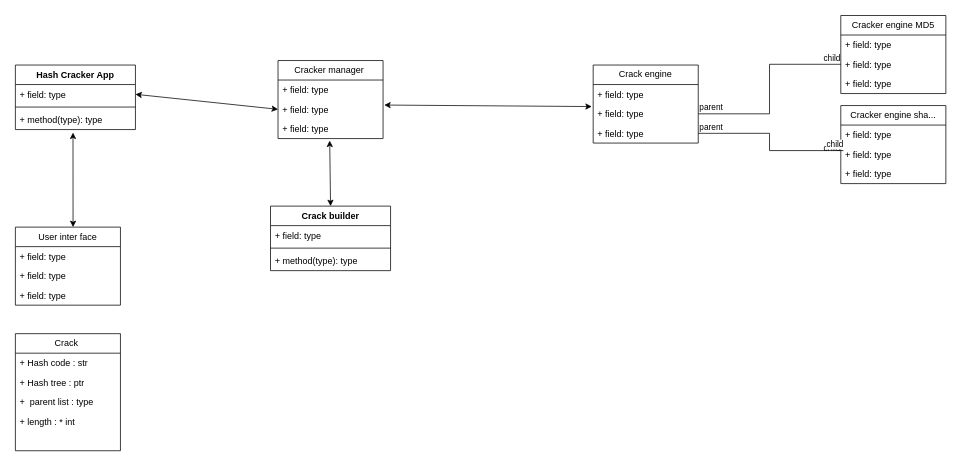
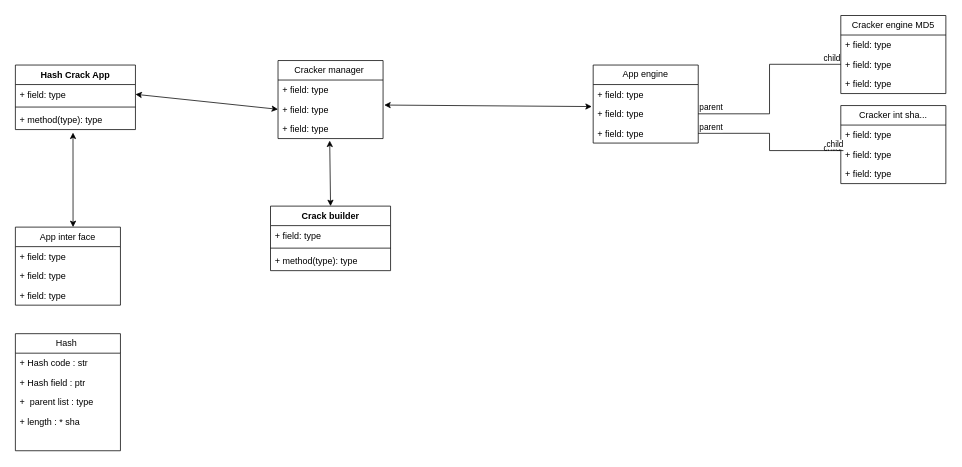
- <mxCell id="6" value="Crack engine" style="swimlane;fontStyle=0;childLayout=stackLayout;horizontal=1;startSize=26;fillColor=none;horizontalStack=0;resizeParent=1;resizeParentMax=0;resizeLast=0;collapsible=1;marginBottom=0;whiteSpace=wrap;html=1;" parent="1" vertex="1"><mxGeometry x="790" y="86" width="140" height="104" as="geometry" /></mxCell>
+ <mxCell id="6" value="App engine" style="swimlane;fontStyle=0;childLayout=stackLayout;horizontal=1;startSize=26;fillColor=none;horizontalStack=0;resizeParent=1;resizeParentMax=0;resizeLast=0;collapsible=1;marginBottom=0;whiteSpace=wrap;html=1;" parent="1" vertex="1"><mxGeometry x="790" y="86" width="140" height="104" as="geometry" /></mxCell>
- <mxCell id="2" value="Hash Cracker App&lt;div&gt;&lt;br&gt;&lt;/div&gt;" style="swimlane;fontStyle=1;align=center;verticalAlign=top;childLayout=stackLayout;horizontal=1;startSize=26;horizontalStack=0;resizeParent=1;resizeParentMax=0;resizeLast=0;collapsible=1;marginBottom=0;whiteSpace=wrap;html=1;" parent="1" vertex="1"><mxGeometry x="20" y="86" width="160" height="86" as="geometry" /></mxCell>
+ <mxCell id="2" value="Hash Crack App&lt;div&gt;&lt;br&gt;&lt;/div&gt;" style="swimlane;fontStyle=1;align=center;verticalAlign=top;childLayout=stackLayout;horizontal=1;startSize=26;horizontalStack=0;resizeParent=1;resizeParentMax=0;resizeLast=0;collapsible=1;marginBottom=0;whiteSpace=wrap;html=1;" parent="1" vertex="1"><mxGeometry x="20" y="86" width="160" height="86" as="geometry" /></mxCell>
- <mxCell id="18" value="Cracker engine sha..." style="swimlane;fontStyle=0;childLayout=stackLayout;horizontal=1;startSize=26;fillColor=none;horizontalStack=0;resizeParent=1;resizeParentMax=0;resizeLast=0;collapsible=1;marginBottom=0;whiteSpace=wrap;html=1;" parent="1" vertex="1"><mxGeometry x="1120" y="140" width="140" height="104" as="geometry" /></mxCell>
+ <mxCell id="18" value="Cracker int sha..." style="swimlane;fontStyle=0;childLayout=stackLayout;horizontal=1;startSize=26;fillColor=none;horizontalStack=0;resizeParent=1;resizeParentMax=0;resizeLast=0;collapsible=1;marginBottom=0;whiteSpace=wrap;html=1;" parent="1" vertex="1"><mxGeometry x="1120" y="140" width="140" height="104" as="geometry" /></mxCell>
- <mxCell id="25" value="User inter face" style="swimlane;fontStyle=0;childLayout=stackLayout;horizontal=1;startSize=26;fillColor=none;horizontalStack=0;resizeParent=1;resizeParentMax=0;resizeLast=0;collapsible=1;marginBottom=0;whiteSpace=wrap;html=1;" parent="1" vertex="1"><mxGeometry x="20" y="302" width="140" height="104" as="geometry" /></mxCell>
+ <mxCell id="25" value="App inter face" style="swimlane;fontStyle=0;childLayout=stackLayout;horizontal=1;startSize=26;fillColor=none;horizontalStack=0;resizeParent=1;resizeParentMax=0;resizeLast=0;collapsible=1;marginBottom=0;whiteSpace=wrap;html=1;" parent="1" vertex="1"><mxGeometry x="20" y="302" width="140" height="104" as="geometry" /></mxCell>
- <mxCell id="35" value="Crack&amp;nbsp;" style="swimlane;fontStyle=0;childLayout=stackLayout;horizontal=1;startSize=26;fillColor=none;horizontalStack=0;resizeParent=1;resizeParentMax=0;resizeLast=0;collapsible=1;marginBottom=0;whiteSpace=wrap;html=1;" parent="1" vertex="1"><mxGeometry x="20" y="444" width="140" height="156" as="geometry" /></mxCell>
+ <mxCell id="35" value="Hash&amp;nbsp;" style="swimlane;fontStyle=0;childLayout=stackLayout;horizontal=1;startSize=26;fillColor=none;horizontalStack=0;resizeParent=1;resizeParentMax=0;resizeLast=0;collapsible=1;marginBottom=0;whiteSpace=wrap;html=1;" parent="1" vertex="1"><mxGeometry x="20" y="444" width="140" height="156" as="geometry" /></mxCell>
- <mxCell id="37" value="+ Hash tree : ptr" style="text;strokeColor=none;fillColor=none;align=left;verticalAlign=top;spacingLeft=4;spacingRight=4;overflow=hidden;rotatable=0;points=[[0,0.5],[1,0.5]];portConstraint=eastwest;whiteSpace=wrap;html=1;" parent="35" vertex="1"><mxGeometry y="52" width="140" height="26" as="geometry" /></mxCell>
+ <mxCell id="37" value="+ Hash field : ptr" style="text;strokeColor=none;fillColor=none;align=left;verticalAlign=top;spacingLeft=4;spacingRight=4;overflow=hidden;rotatable=0;points=[[0,0.5],[1,0.5]];portConstraint=eastwest;whiteSpace=wrap;html=1;" parent="35" vertex="1"><mxGeometry y="52" width="140" height="26" as="geometry" /></mxCell>
- <mxCell id="39" value="+ length : * int&amp;nbsp;" style="text;strokeColor=none;fillColor=none;align=left;verticalAlign=top;spacingLeft=4;spacingRight=4;overflow=hidden;rotatable=0;points=[[0,0.5],[1,0.5]];portConstraint=eastwest;whiteSpace=wrap;html=1;" parent="35" vertex="1"><mxGeometry y="104" width="140" height="26" as="geometry" /></mxCell>
+ <mxCell id="39" value="+ length : * sha&amp;nbsp;" style="text;strokeColor=none;fillColor=none;align=left;verticalAlign=top;spacingLeft=4;spacingRight=4;overflow=hidden;rotatable=0;points=[[0,0.5],[1,0.5]];portConstraint=eastwest;whiteSpace=wrap;html=1;" parent="35" vertex="1"><mxGeometry y="104" width="140" height="26" as="geometry" /></mxCell>
